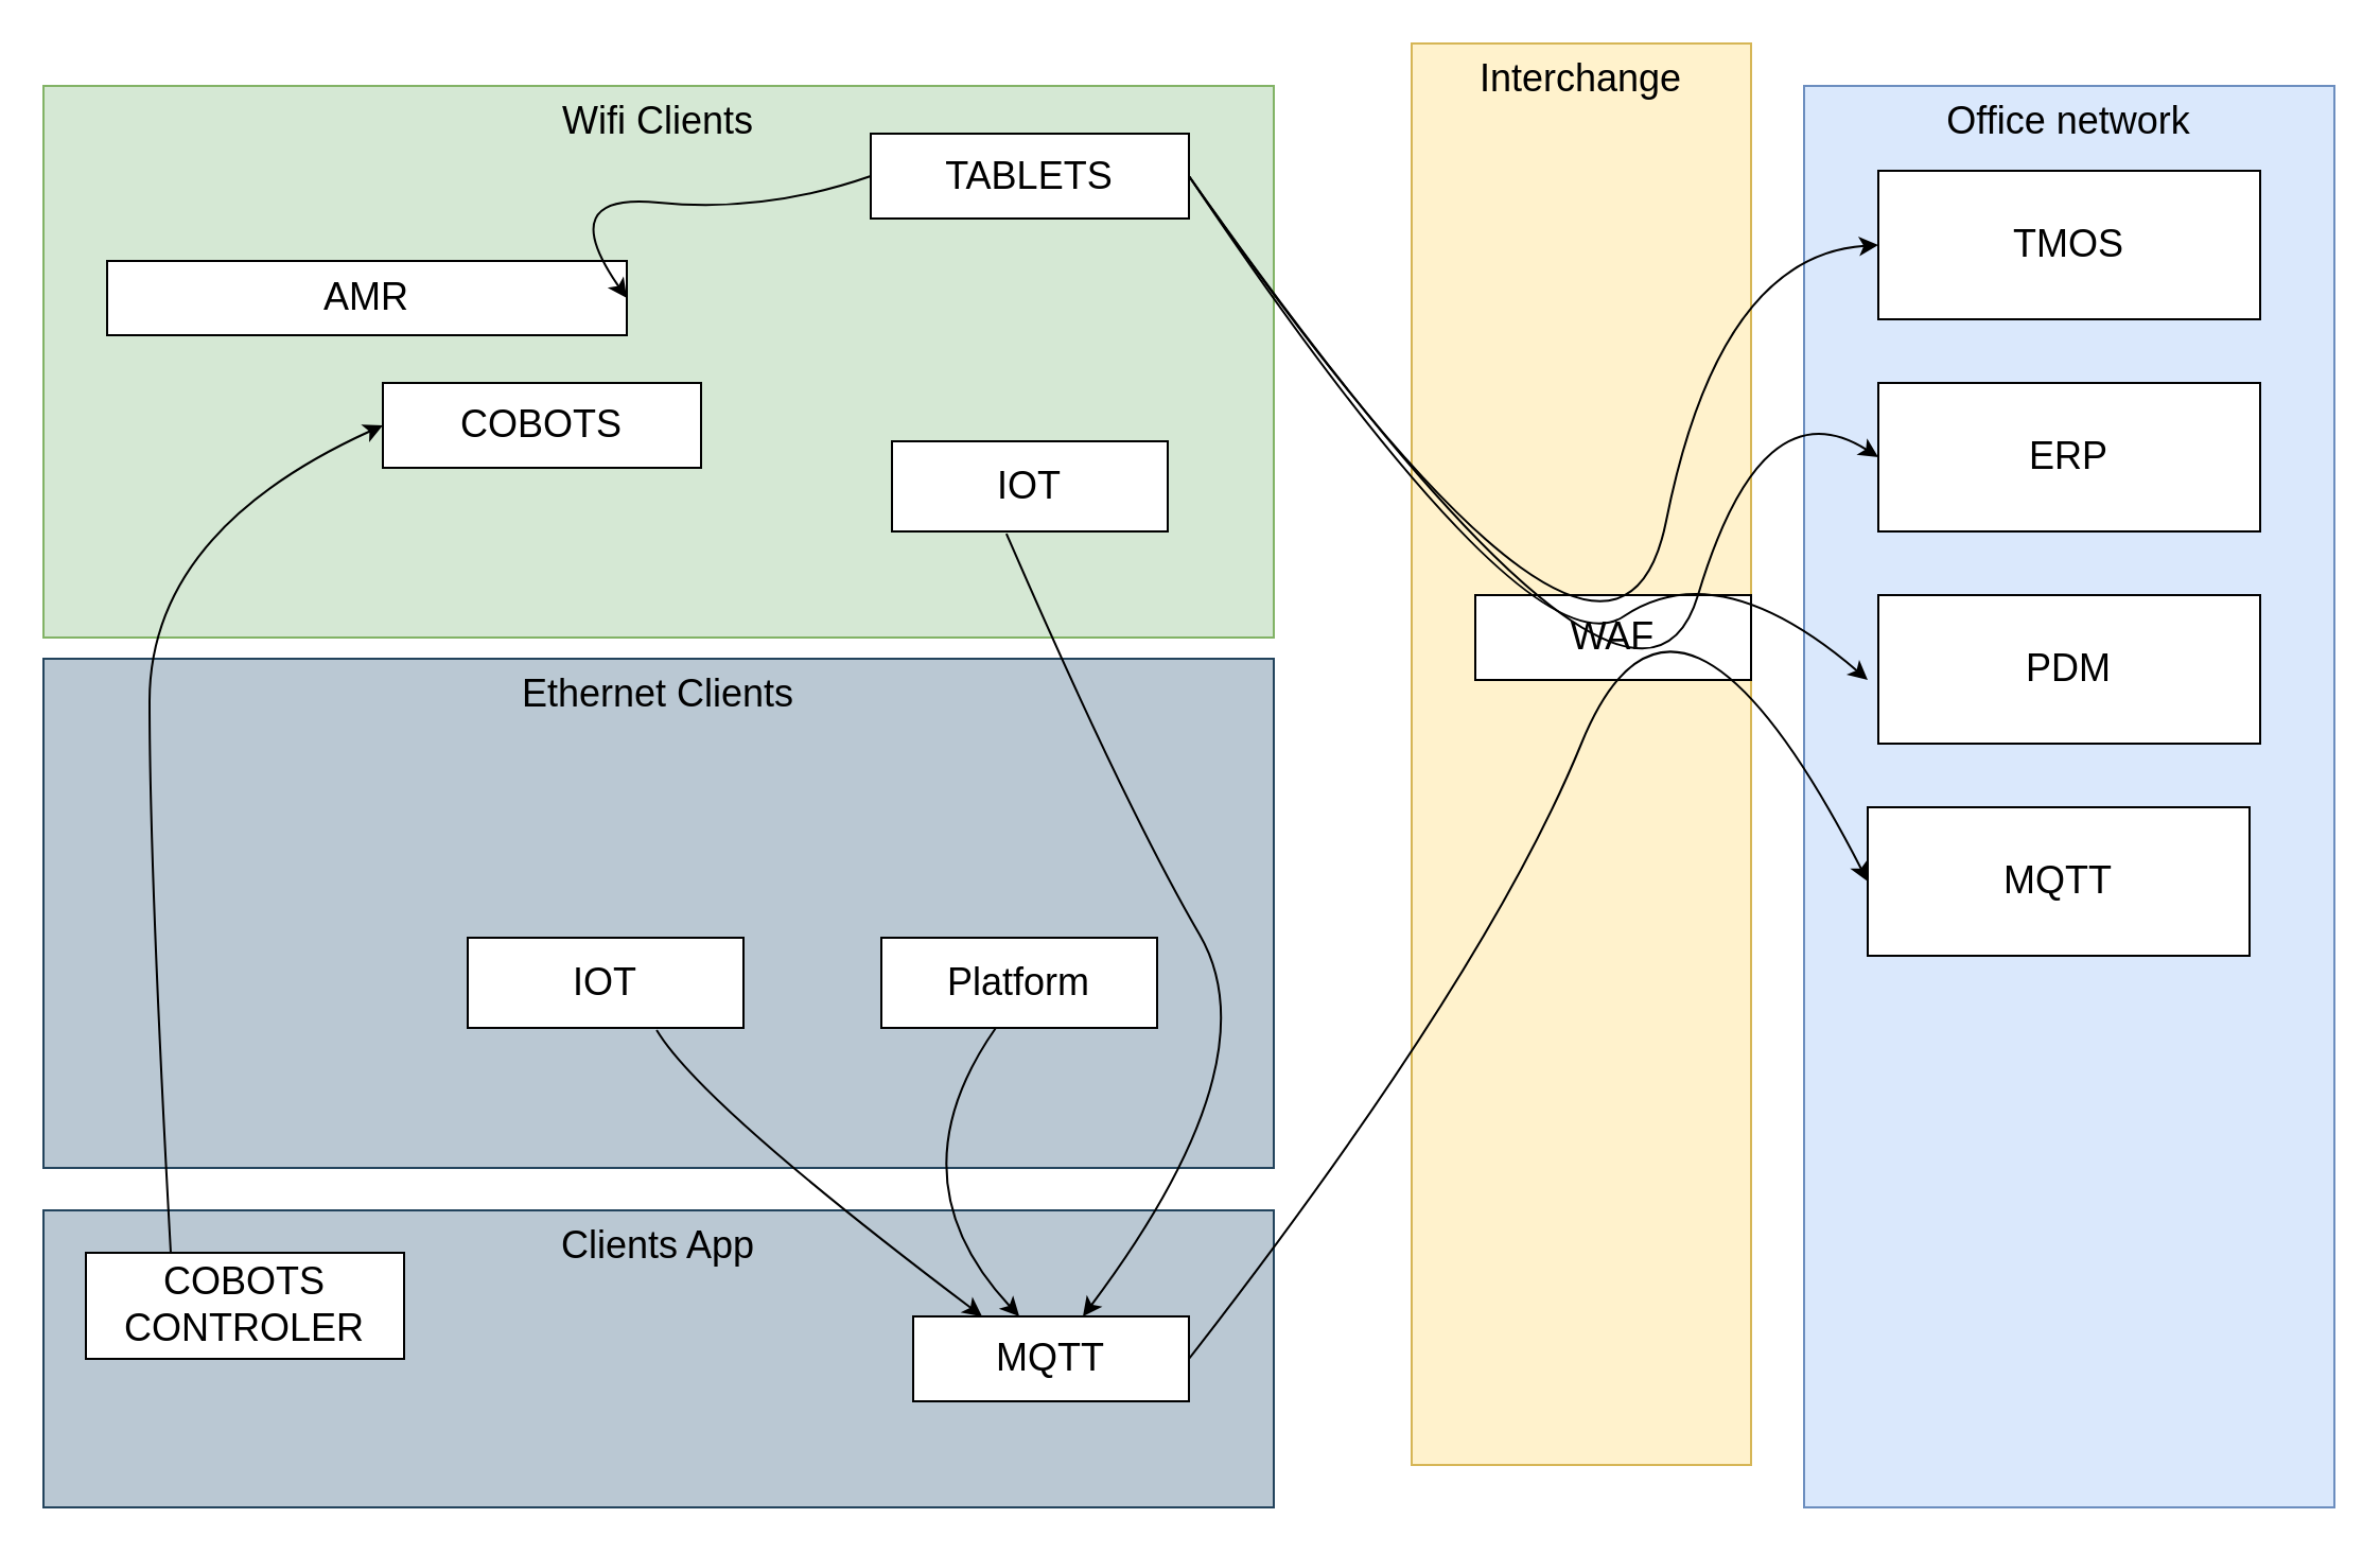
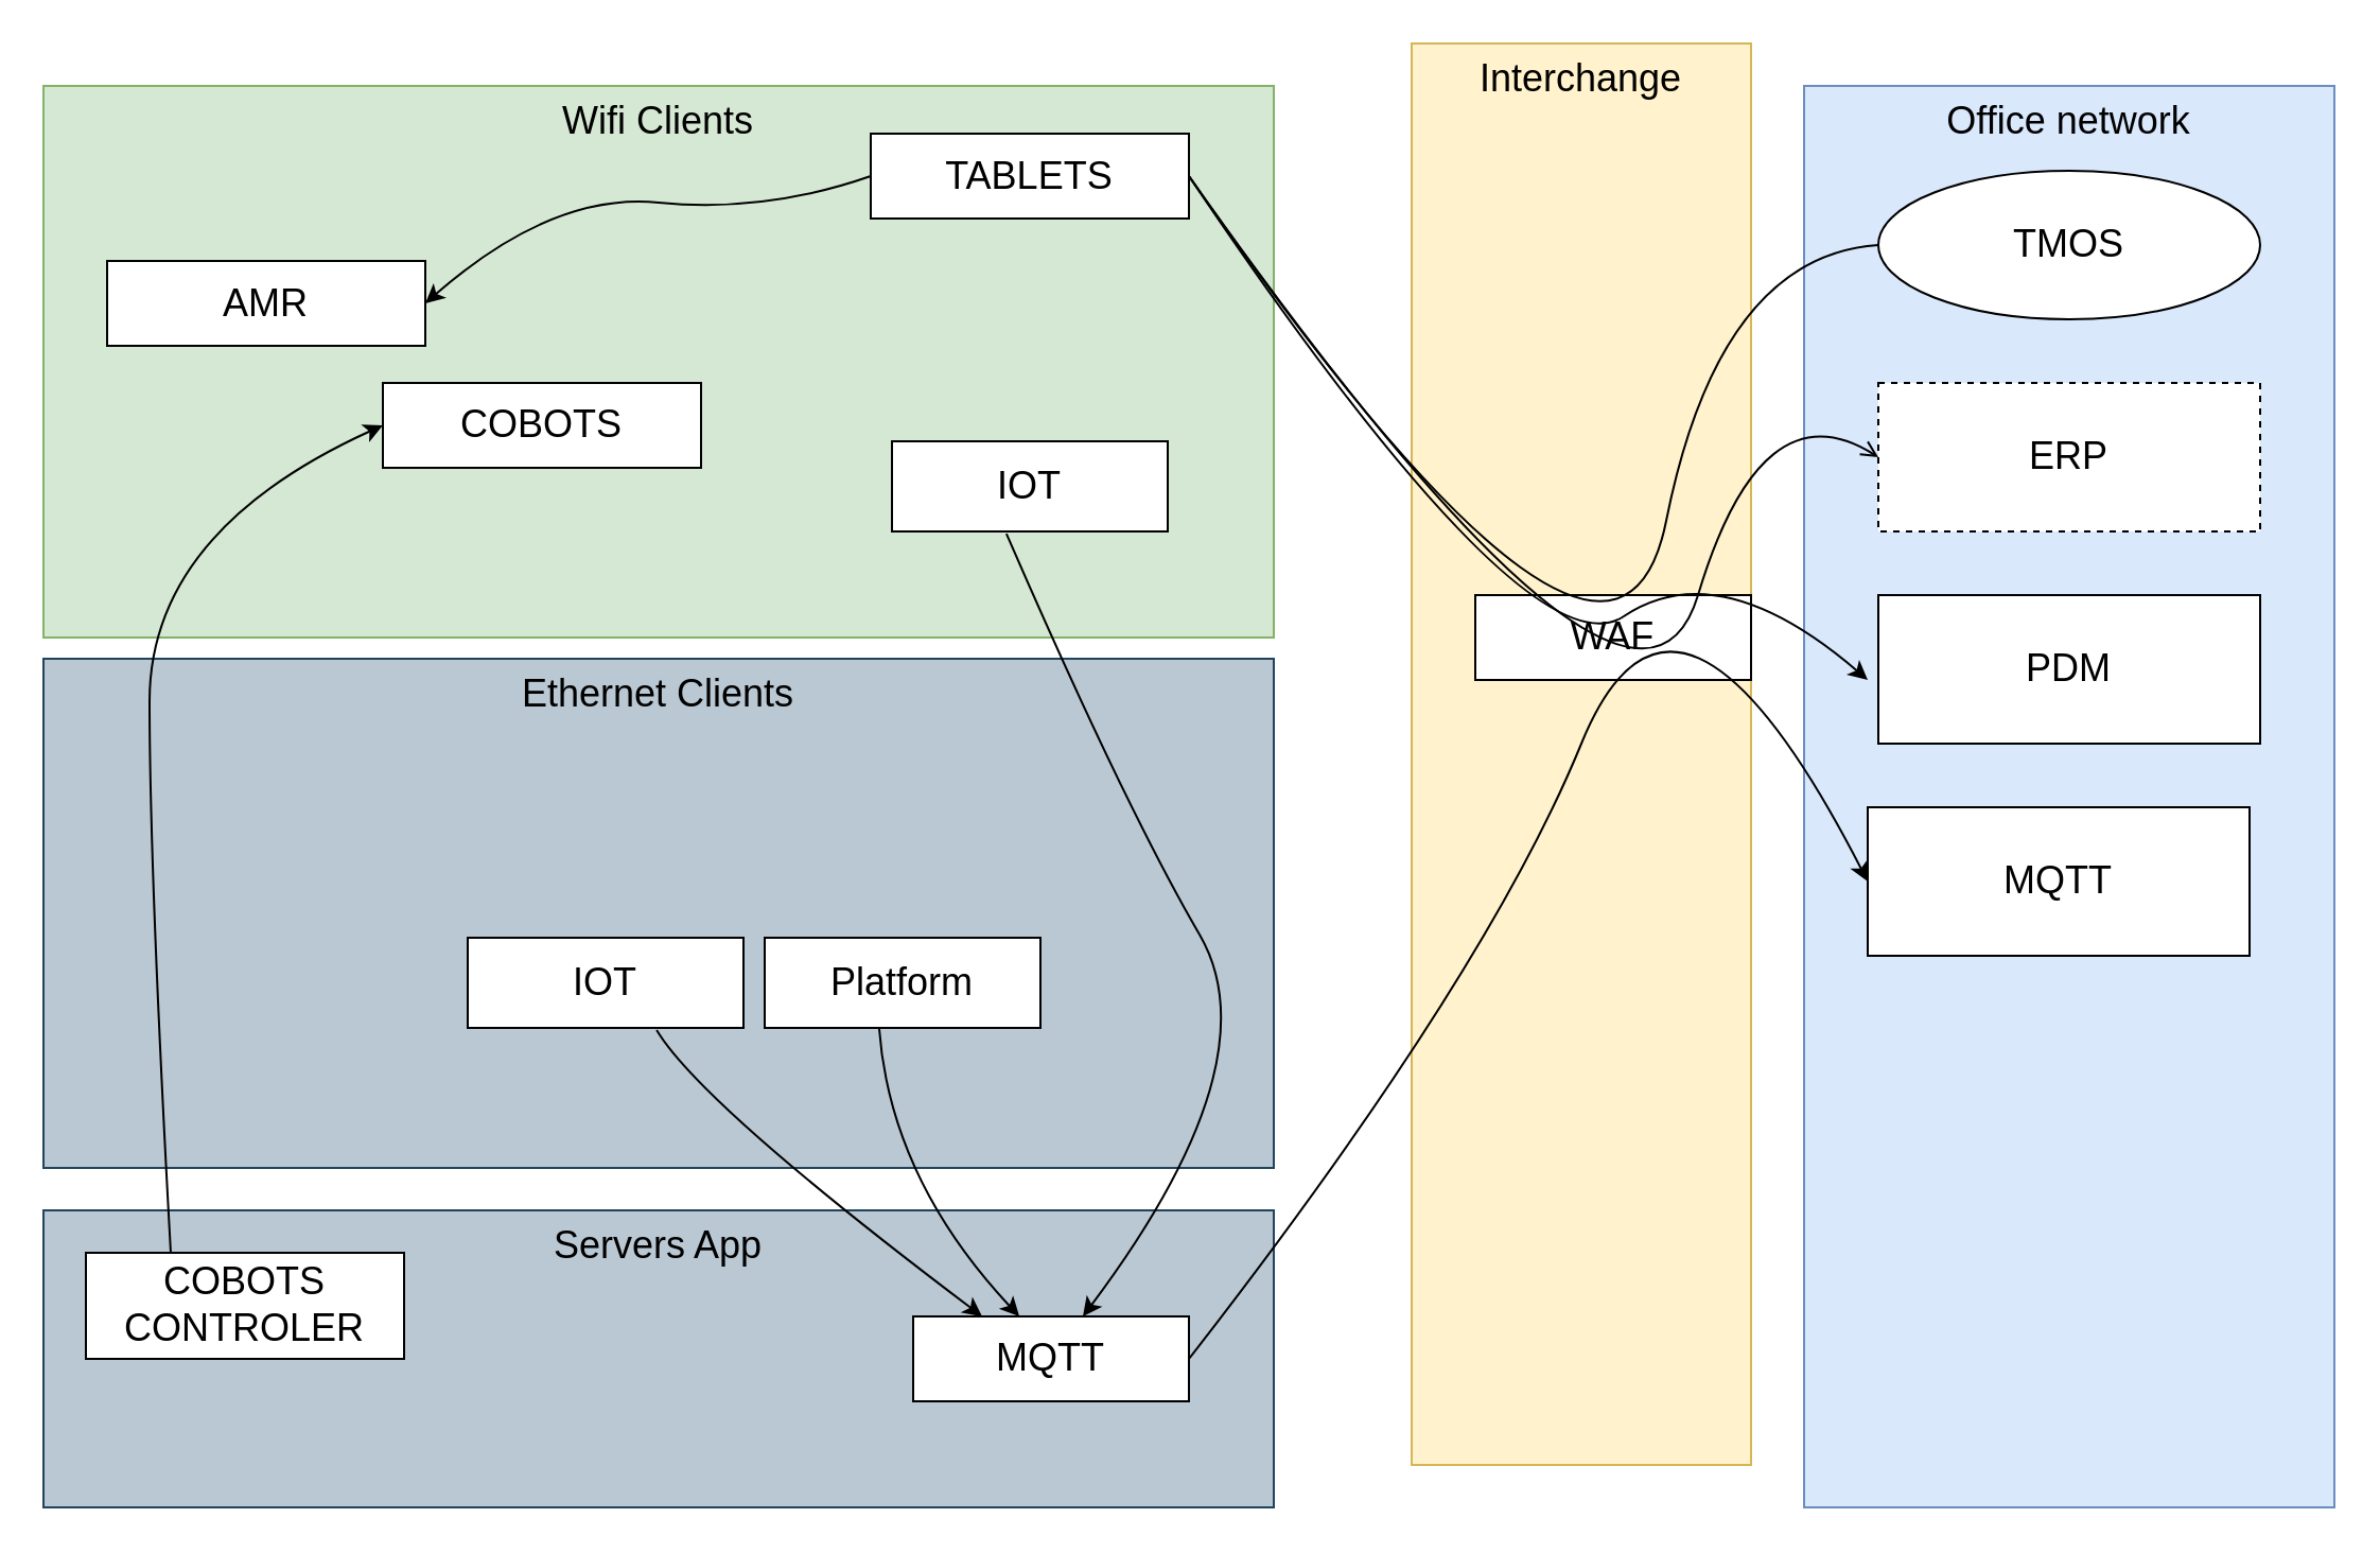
- <mxCell id="6" value="TMOS" style="rounded=0;whiteSpace=wrap;html=1;fontSize=18;" vertex="1" parent="1"><mxGeometry x="885" y="80" width="180" height="70" as="geometry" /></mxCell>
+ <mxCell id="6" value="TMOS" style="ellipse;whiteSpace=wrap;html=1;fontSize=18;" vertex="1" parent="1"><mxGeometry x="885" y="80" width="180" height="70" as="geometry" /></mxCell>
- <mxCell id="7" value="AMR" style="rounded=0;whiteSpace=wrap;html=1;fontSize=18;" vertex="1" parent="1"><mxGeometry x="50" y="122.5" width="245" height="35" as="geometry" /></mxCell>
+ <mxCell id="7" value="AMR" style="rounded=0;whiteSpace=wrap;html=1;fontSize=18;" vertex="1" parent="1"><mxGeometry x="50" y="122.5" width="150" height="40" as="geometry" /></mxCell>
- <mxCell id="22" value="" style="curved=1;endArrow=classic;html=1;rounded=0;fontSize=18;exitX=1;exitY=0.5;exitDx=0;exitDy=0;entryX=0;entryY=0.5;entryDx=0;entryDy=0;" edge="1" parent="1" source="10" target="6"><mxGeometry width="50" height="50" relative="1" as="geometry"><mxPoint x="650" y="460" as="sourcePoint" /><mxPoint x="700" y="410" as="targetPoint" /><Array as="points"><mxPoint x="760" y="370" /><mxPoint x="810" y="120" /></Array></mxGeometry></mxCell>
+ <mxCell id="22" value="" style="curved=1;endArrow=none;html=1;rounded=0;fontSize=18;exitX=1;exitY=0.5;exitDx=0;exitDy=0;entryX=0;entryY=0.5;entryDx=0;entryDy=0;" edge="1" parent="1" source="10" target="6"><mxGeometry width="50" height="50" relative="1" as="geometry"><mxPoint x="650" y="460" as="sourcePoint" /><mxPoint x="700" y="410" as="targetPoint" /><Array as="points"><mxPoint x="760" y="370" /><mxPoint x="810" y="120" /></Array></mxGeometry></mxCell>
- <mxCell id="23" value="" style="curved=1;endArrow=classic;html=1;rounded=0;fontSize=18;exitX=1;exitY=0.5;exitDx=0;exitDy=0;entryX=0;entryY=0.5;entryDx=0;entryDy=0;" edge="1" parent="1" source="10" target="15"><mxGeometry width="50" height="50" relative="1" as="geometry"><mxPoint x="560" y="92.5" as="sourcePoint" /><mxPoint x="895" y="125" as="targetPoint" /><Array as="points"><mxPoint x="770" y="380" /><mxPoint x="830" y="180" /></Array></mxGeometry></mxCell>
+ <mxCell id="23" value="" style="curved=1;endArrow=open;html=1;rounded=0;fontSize=18;exitX=1;exitY=0.5;exitDx=0;exitDy=0;entryX=0;entryY=0.5;entryDx=0;entryDy=0;" edge="1" parent="1" source="10" target="15"><mxGeometry width="50" height="50" relative="1" as="geometry"><mxPoint x="560" y="92.5" as="sourcePoint" /><mxPoint x="895" y="125" as="targetPoint" /><Array as="points"><mxPoint x="770" y="380" /><mxPoint x="830" y="180" /></Array></mxGeometry></mxCell>
- <mxCell id="15" value="ERP" style="rounded=0;whiteSpace=wrap;html=1;fontSize=18;" vertex="1" parent="1"><mxGeometry x="885" y="180" width="180" height="70" as="geometry" /></mxCell>
+ <mxCell id="15" value="ERP" style="rounded=0;whiteSpace=wrap;html=1;fontSize=18;dashed=1;" vertex="1" parent="1"><mxGeometry x="885" y="180" width="180" height="70" as="geometry" /></mxCell>
- <mxCell id="19" value="Platform" style="rounded=0;whiteSpace=wrap;html=1;fontSize=18;" vertex="1" parent="1"><mxGeometry x="415" y="441.5" width="130" height="42.5" as="geometry" /></mxCell>
+ <mxCell id="19" value="Platform" style="rounded=0;whiteSpace=wrap;html=1;fontSize=18;" vertex="1" parent="1"><mxGeometry x="360" y="441.5" width="130" height="42.5" as="geometry" /></mxCell>
- <mxCell id="2" value="Clients App" style="rounded=0;whiteSpace=wrap;html=1;labelBackgroundColor=none;labelBorderColor=none;fontSize=18;fillColor=#bac8d3;strokeColor=#23445d;verticalAlign=top;" vertex="1" parent="1"><mxGeometry x="20" y="570" width="580" height="140" as="geometry" /></mxCell>
+ <mxCell id="2" value="Servers App" style="rounded=0;whiteSpace=wrap;html=1;labelBackgroundColor=none;labelBorderColor=none;fontSize=18;fillColor=#bac8d3;strokeColor=#23445d;verticalAlign=top;" vertex="1" parent="1"><mxGeometry x="20" y="570" width="580" height="140" as="geometry" /></mxCell>
